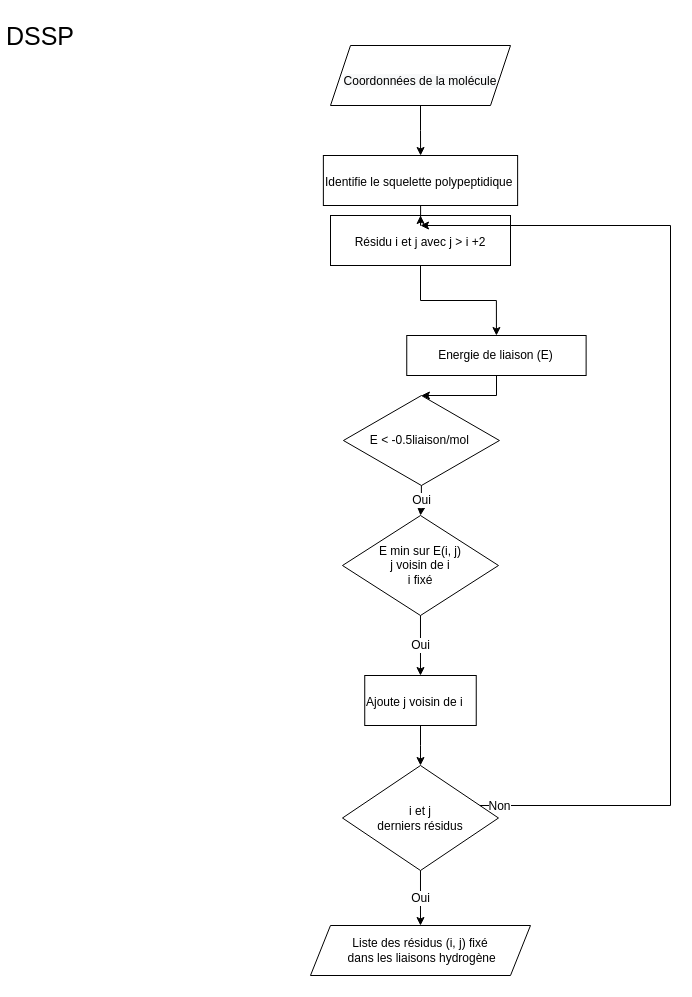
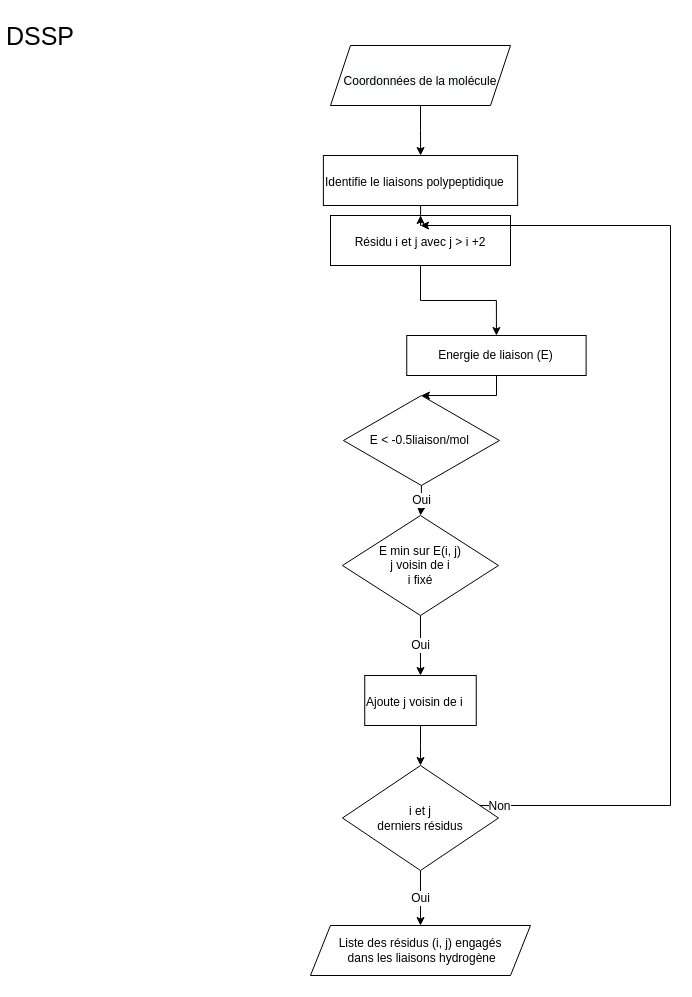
- <mxCell id="5" value="&lt;div style=&quot;&quot;&gt;&lt;span style=&quot;font-family: &amp;quot;helvetica&amp;quot; ; font-size: 12px&quot;&gt;Identifie le squelette polypeptidique&lt;/span&gt;&lt;/div&gt;" style="rounded=0;whiteSpace=wrap;html=1;shadow=0;fillColor=none;fontSize=25;align=left;verticalAlign=top;labelPosition=center;verticalLabelPosition=middle;" vertex="1" parent="1"><mxGeometry x="322.87" y="150" width="194.25" height="50" as="geometry" /></mxCell>
+ <mxCell id="5" value="&lt;div style=&quot;&quot;&gt;&lt;span style=&quot;font-family: &amp;quot;helvetica&amp;quot; ; font-size: 12px&quot;&gt;Identifie le liaisons polypeptidique&lt;/span&gt;&lt;/div&gt;" style="rounded=0;whiteSpace=wrap;html=1;shadow=0;fillColor=none;fontSize=25;align=left;verticalAlign=top;labelPosition=center;verticalLabelPosition=middle;" vertex="1" parent="1"><mxGeometry x="322.87" y="150" width="194.25" height="50" as="geometry" /></mxCell>
- <mxCell id="22" value="Liste des résidus (i, j) fixé&lt;br&gt;&amp;nbsp;dans les liaisons hydrogène" style="shape=parallelogram;perimeter=parallelogramPerimeter;whiteSpace=wrap;html=1;fixedSize=1;shadow=0;fillColor=none;fontSize=12;" vertex="1" parent="1"><mxGeometry x="309.98" y="920" width="220.01" height="50" as="geometry" /></mxCell>
+ <mxCell id="22" value="Liste des résidus (i, j) engagés&lt;br&gt;&amp;nbsp;dans les liaisons hydrogène" style="shape=parallelogram;perimeter=parallelogramPerimeter;whiteSpace=wrap;html=1;fixedSize=1;shadow=0;fillColor=none;fontSize=12;" vertex="1" parent="1"><mxGeometry x="309.98" y="920" width="220.01" height="50" as="geometry" /></mxCell>
